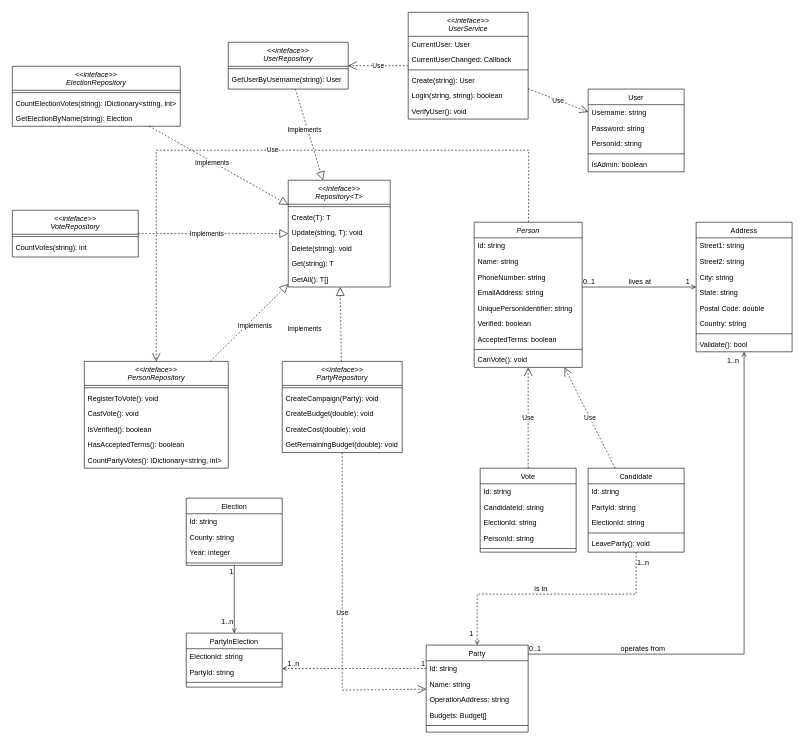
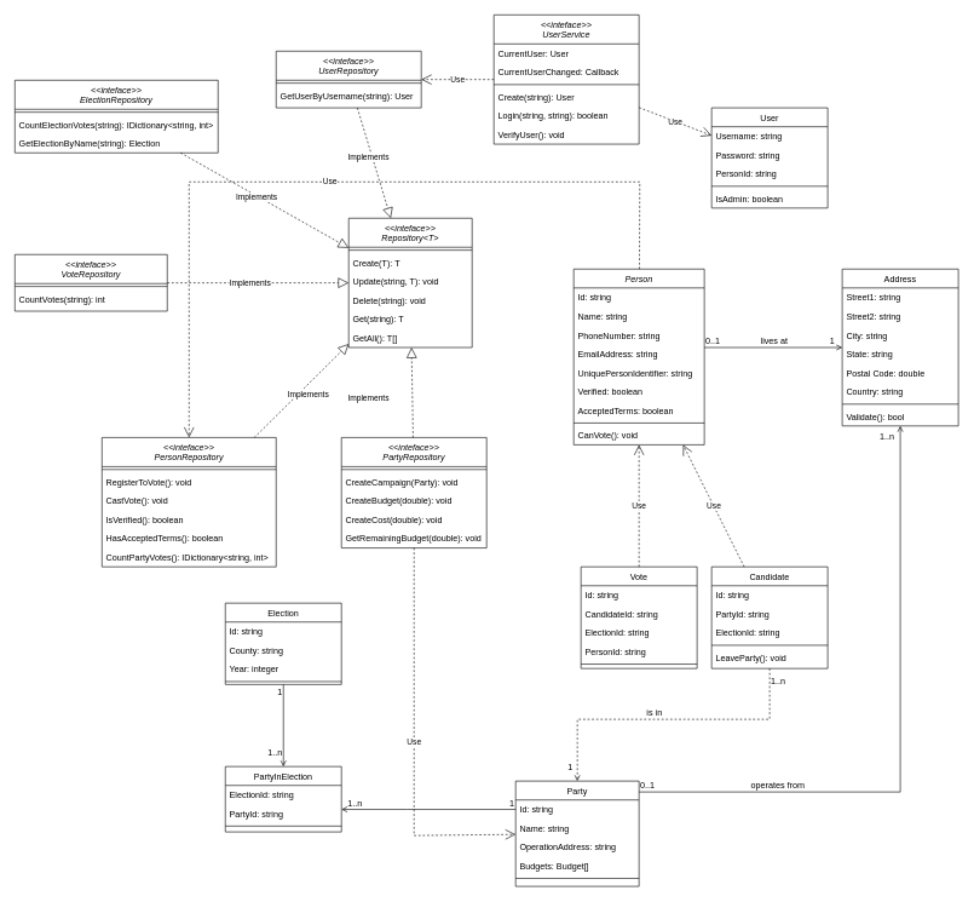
- <mxCell id="63" value="" style="endArrow=open;shadow=0;strokeWidth=1;rounded=0;endFill=1;edgeStyle=elbowEdgeStyle;elbow=vertical;dashed=1;" parent="1" source="37" target="56" edge="1"><mxGeometry x="0.5" y="41" relative="1" as="geometry"><mxPoint x="640" y="1165" as="sourcePoint" /><mxPoint x="560" y="1164" as="targetPoint" /><mxPoint x="-40" y="32" as="offset" /><Array as="points"><mxPoint x="560" y="1114" /><mxPoint x="970" y="1154" /></Array></mxGeometry></mxCell>
+ <mxCell id="63" value="" style="endArrow=open;shadow=0;strokeWidth=1;rounded=0;endFill=1;edgeStyle=elbowEdgeStyle;elbow=vertical;" parent="1" source="37" target="56" edge="1"><mxGeometry x="0.5" y="41" relative="1" as="geometry"><mxPoint x="640" y="1165" as="sourcePoint" /><mxPoint x="560" y="1164" as="targetPoint" /><mxPoint x="-40" y="32" as="offset" /><Array as="points"><mxPoint x="560" y="1114" /><mxPoint x="970" y="1154" /></Array></mxGeometry></mxCell>
